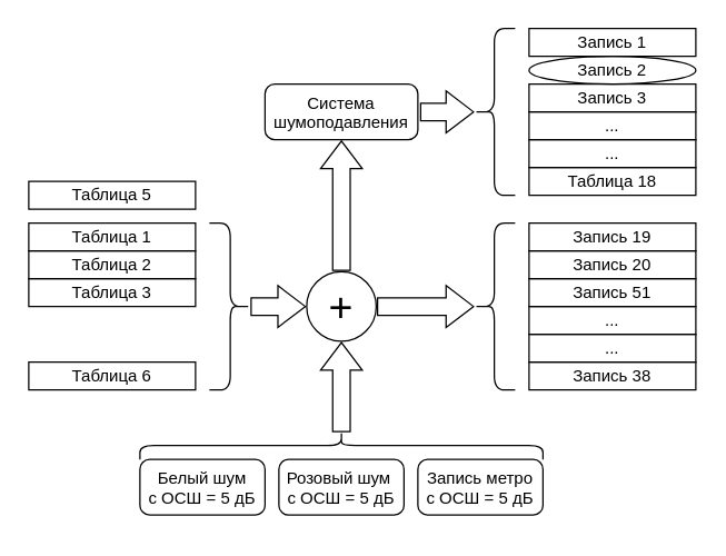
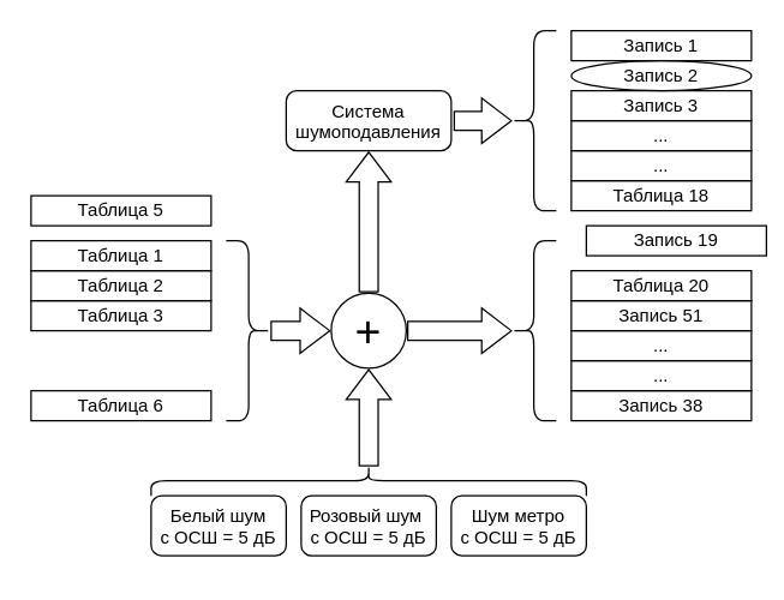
- <mxCell id="27" value="Запись 19" style="rounded=0;whiteSpace=wrap;html=1;fillColor=none;" vertex="1" parent="1"><mxGeometry x="380" y="160" width="120" height="20" as="geometry" /></mxCell>
+ <mxCell id="27" value="Запись 19" style="rounded=0;whiteSpace=wrap;html=1;fillColor=none;" vertex="1" parent="1"><mxGeometry x="390" y="150" width="120" height="20" as="geometry" /></mxCell>
- <mxCell id="28" value="Запись 20" style="rounded=0;whiteSpace=wrap;html=1;fillColor=none;" vertex="1" parent="1"><mxGeometry x="380" y="180" width="120" height="20" as="geometry" /></mxCell>
+ <mxCell id="28" value="Таблица 20" style="rounded=0;whiteSpace=wrap;html=1;fillColor=none;" vertex="1" parent="1"><mxGeometry x="380" y="180" width="120" height="20" as="geometry" /></mxCell>
- <mxCell id="15" value="&lt;div style=&quot;&quot;&gt;Запись метро&lt;/div&gt;&lt;div style=&quot;&quot;&gt;с ОСШ = 5 дБ&lt;/div&gt;" style="text;whiteSpace=wrap;html=1;fontSize=12;align=center;" vertex="1" parent="1"><mxGeometry x="300" y="330" width="90" height="40" as="geometry" /></mxCell>
+ <mxCell id="15" value="&lt;div style=&quot;&quot;&gt;Шум метро&lt;/div&gt;&lt;div style=&quot;&quot;&gt;с ОСШ = 5 дБ&lt;/div&gt;" style="text;whiteSpace=wrap;html=1;fontSize=12;align=center;" vertex="1" parent="1"><mxGeometry x="300" y="330" width="90" height="40" as="geometry" /></mxCell>
